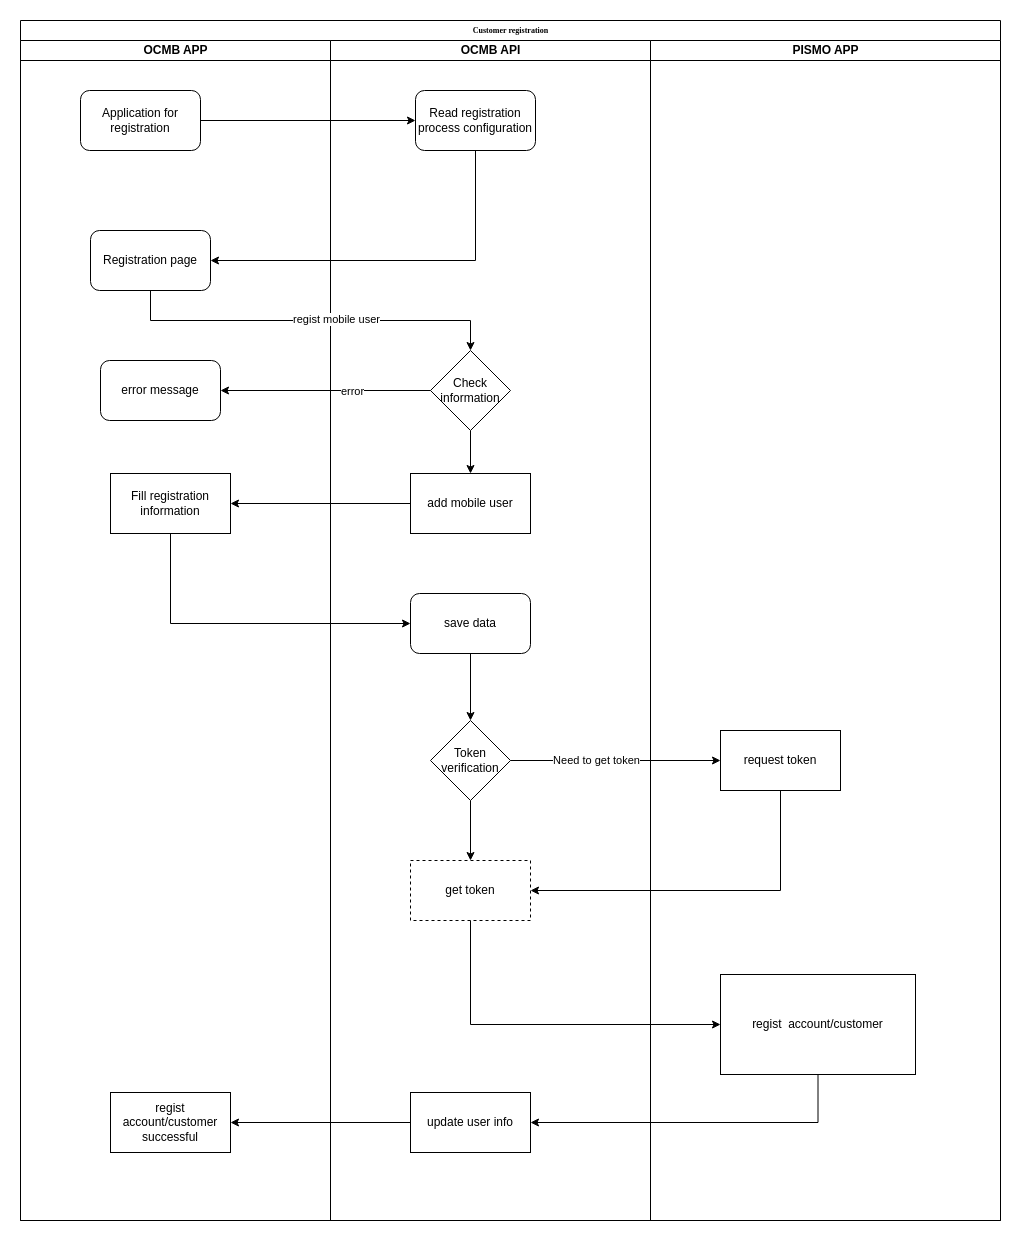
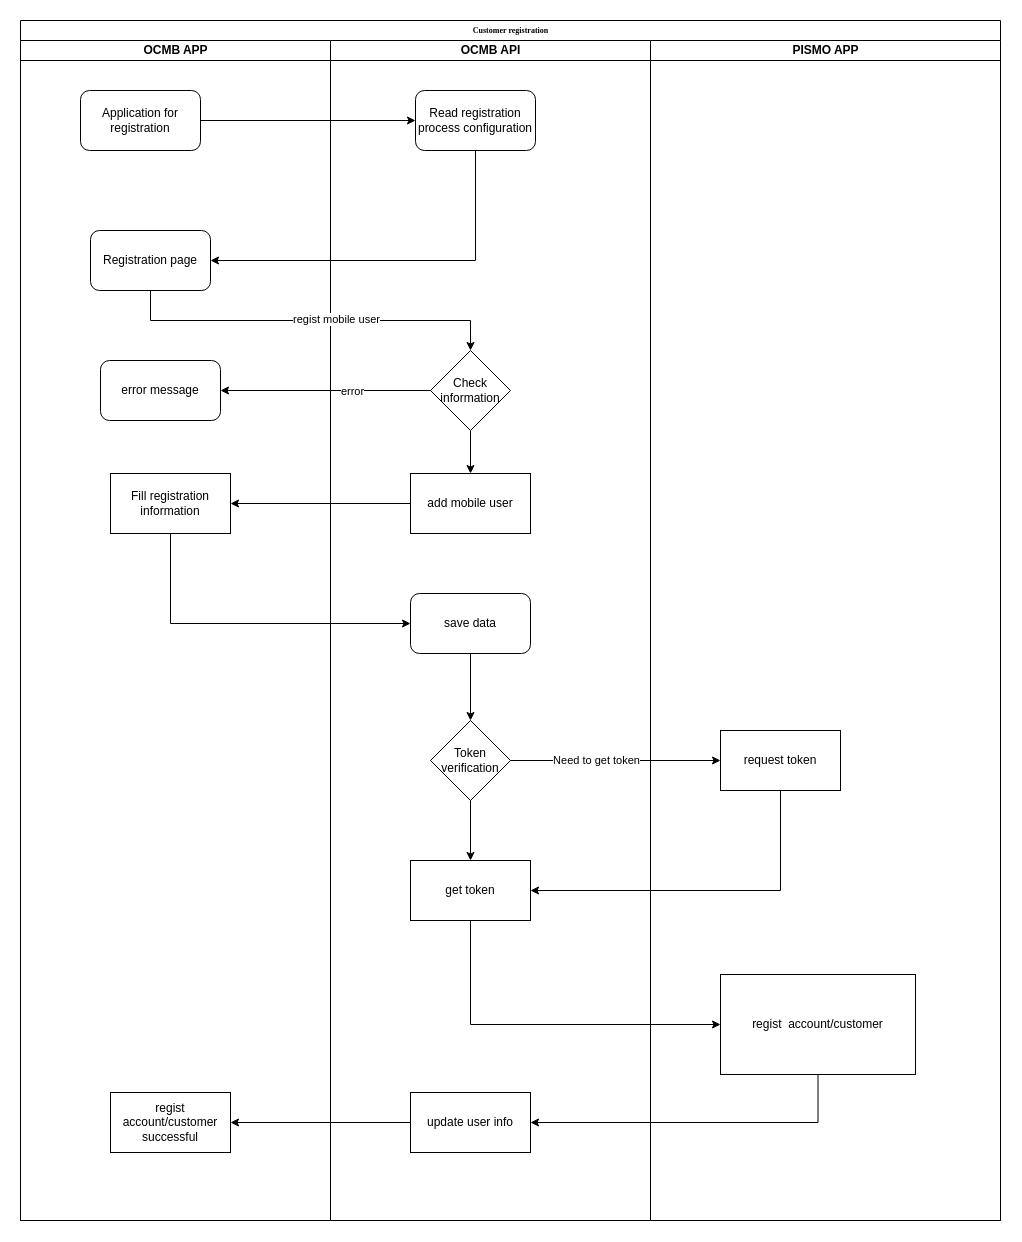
- <mxCell id="18" value="get token" style="rounded=0;whiteSpace=wrap;html=1;dashed=1;" vertex="1" parent="9"><mxGeometry x="80" y="820" width="120" height="60" as="geometry" /></mxCell>
+ <mxCell id="18" value="get token" style="rounded=0;whiteSpace=wrap;html=1;" vertex="1" parent="9"><mxGeometry x="80" y="820" width="120" height="60" as="geometry" /></mxCell>
